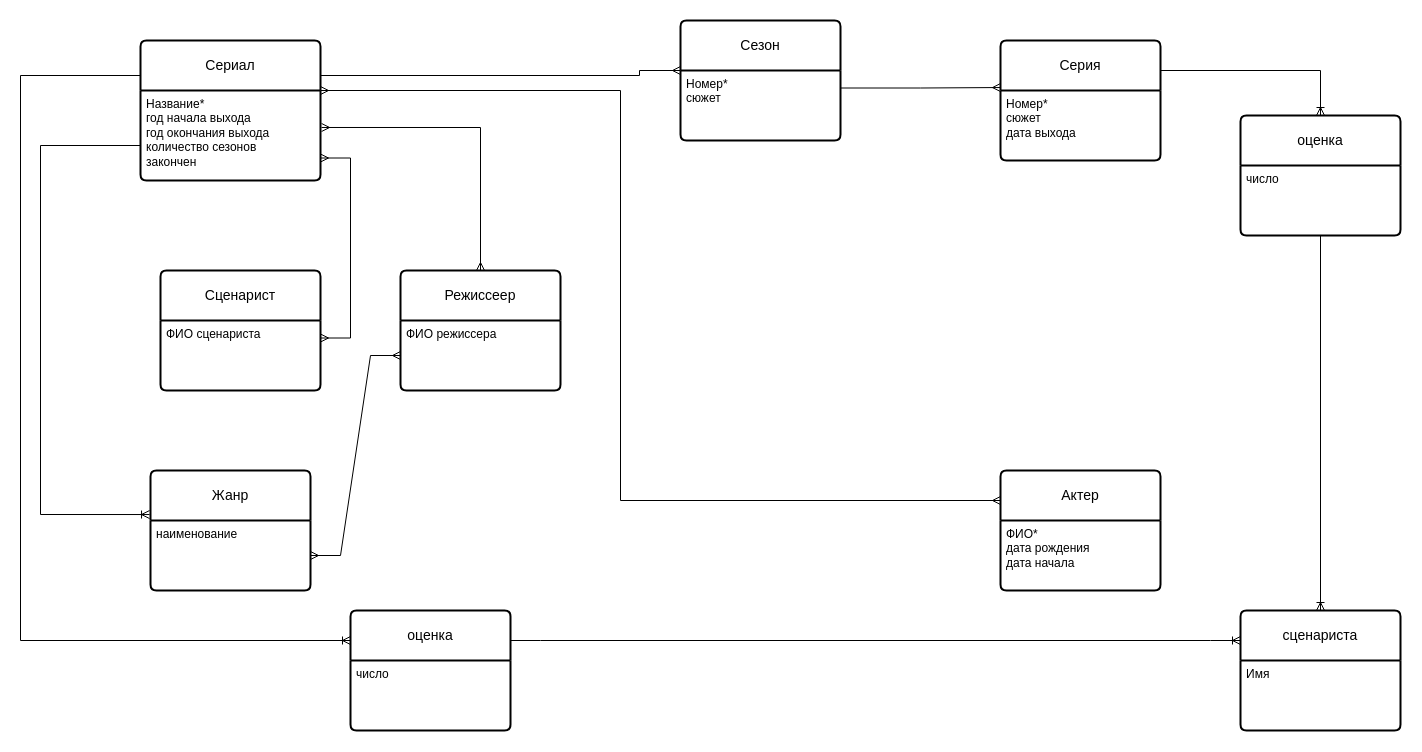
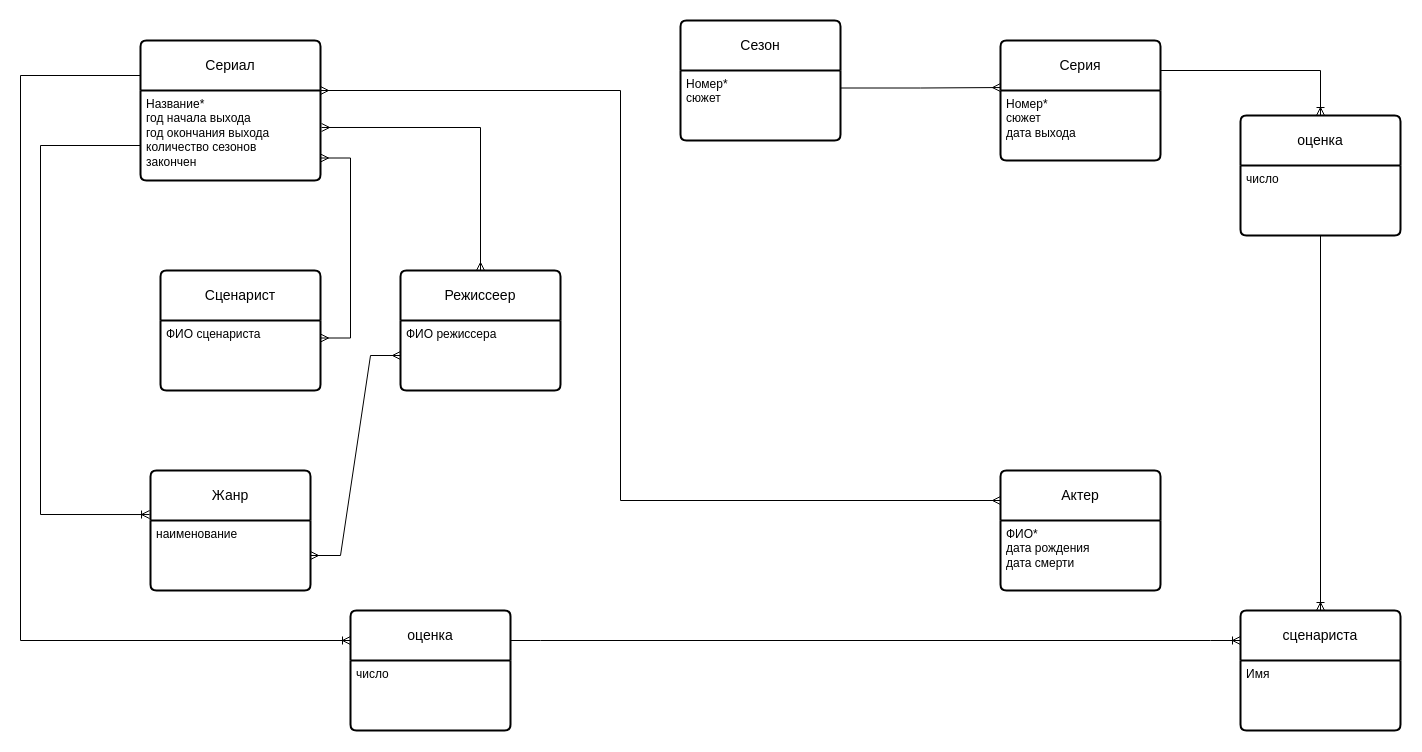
- <mxCell id="18" value="" style="edgeStyle=orthogonalEdgeStyle;fontSize=12;html=1;endArrow=ERmany;rounded=0;exitX=1;exitY=0.25;exitDx=0;exitDy=0;entryX=0;entryY=0;entryDx=0;entryDy=0;" edge="1" parent="1" source="19" target="17"><mxGeometry width="100" height="100" relative="1" as="geometry"><mxPoint x="360" y="80" as="sourcePoint" /><mxPoint x="560" y="110" as="targetPoint" /><Array as="points"><mxPoint x="639" y="75" /><mxPoint x="639" y="70" /></Array></mxGeometry></mxCell>
- <mxCell id="32" value="ФИО*&lt;br&gt;дата рождения&lt;br&gt;дата начала&lt;br&gt;" style="align=left;strokeColor=none;fillColor=none;spacingLeft=4;fontSize=12;verticalAlign=top;resizable=0;rotatable=0;part=1;html=1;" vertex="1" parent="31"><mxGeometry y="50" width="160" height="70" as="geometry" /></mxCell>
+ <mxCell id="32" value="ФИО*&lt;br&gt;дата рождения&lt;br&gt;дата смерти&lt;br&gt;" style="align=left;strokeColor=none;fillColor=none;spacingLeft=4;fontSize=12;verticalAlign=top;resizable=0;rotatable=0;part=1;html=1;" vertex="1" parent="31"><mxGeometry y="50" width="160" height="70" as="geometry" /></mxCell>
